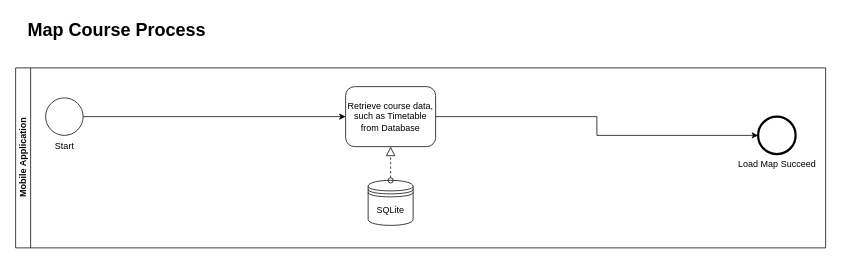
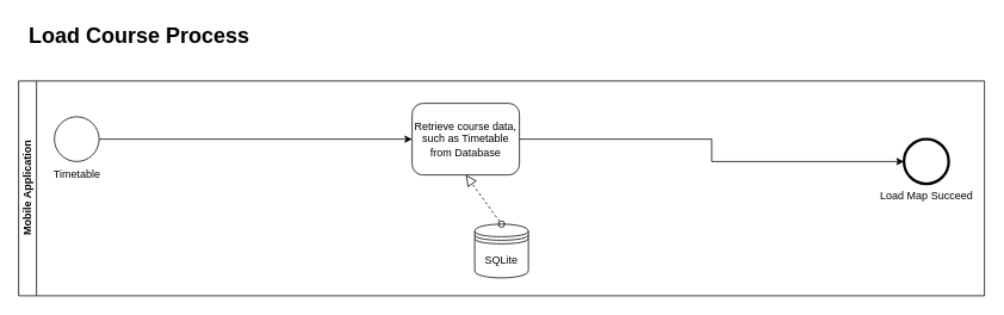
- <mxCell id="10" value="&lt;h1&gt;Map Course Process&lt;/h1&gt;" style="text;html=1;strokeColor=none;fillColor=none;align=center;verticalAlign=middle;whiteSpace=wrap;rounded=0;" vertex="1" parent="1"><mxGeometry x="20" y="20" width="270" height="40" as="geometry" /></mxCell>
+ <mxCell id="10" value="&lt;h1&gt;Load Course Process&lt;/h1&gt;" style="text;html=1;strokeColor=none;fillColor=none;align=center;verticalAlign=middle;whiteSpace=wrap;rounded=0;" vertex="1" parent="1"><mxGeometry x="20" y="20" width="270" height="40" as="geometry" /></mxCell>
- <mxCell id="4" value="Start" style="shape=mxgraph.bpmn.shape;html=1;verticalLabelPosition=bottom;labelBackgroundColor=#ffffff;verticalAlign=top;align=center;perimeter=ellipsePerimeter;outlineConnect=0;outline=standard;symbol=general;" vertex="1" parent="2"><mxGeometry x="40" y="40" width="50" height="50" as="geometry" /></mxCell>
+ <mxCell id="4" value="Timetable" style="shape=mxgraph.bpmn.shape;html=1;verticalLabelPosition=bottom;labelBackgroundColor=#ffffff;verticalAlign=top;align=center;perimeter=ellipsePerimeter;outlineConnect=0;outline=standard;symbol=general;" vertex="1" parent="2"><mxGeometry x="40" y="40" width="50" height="50" as="geometry" /></mxCell>
- <mxCell id="6" value="SQLite" style="shape=datastore;whiteSpace=wrap;html=1;" vertex="1" parent="2"><mxGeometry x="470" y="150" width="60" height="60" as="geometry" /></mxCell>
+ <mxCell id="6" value="SQLite" style="shape=datastore;whiteSpace=wrap;html=1;" vertex="1" parent="2"><mxGeometry x="510" y="160" width="60" height="60" as="geometry" /></mxCell>
